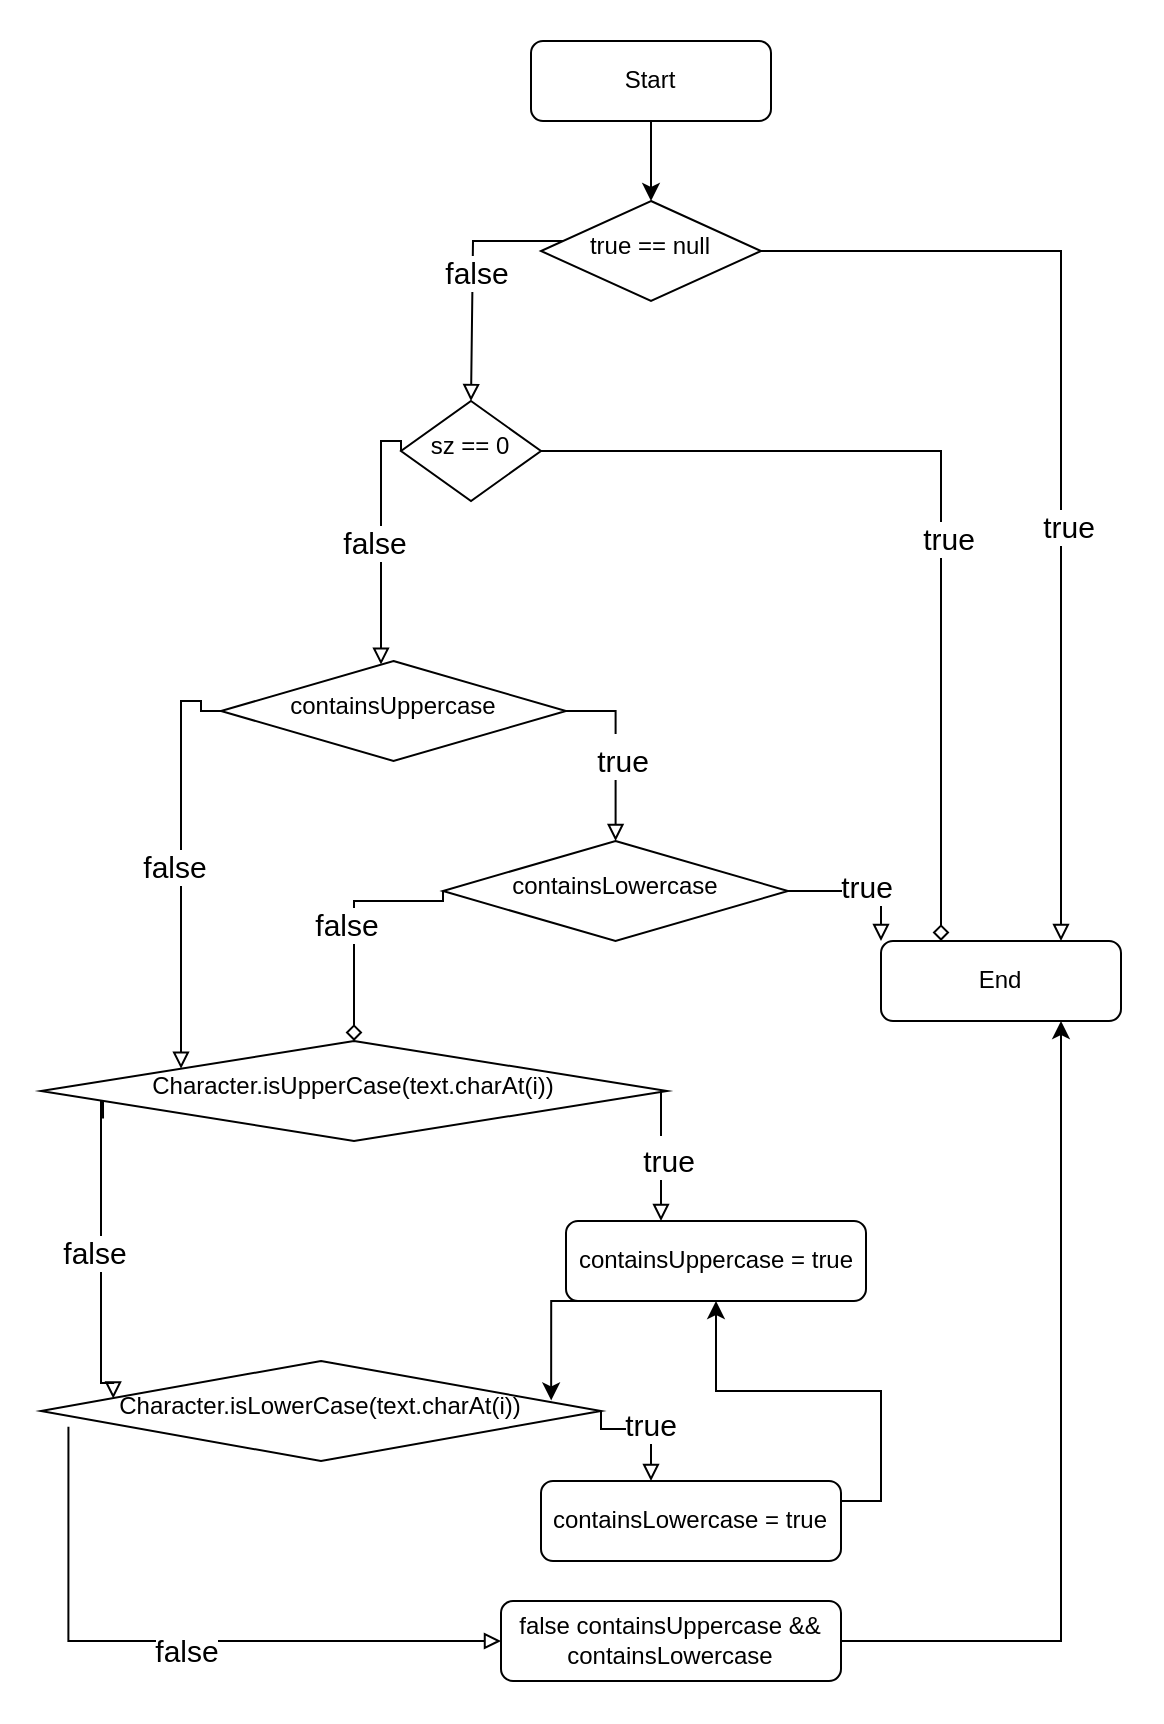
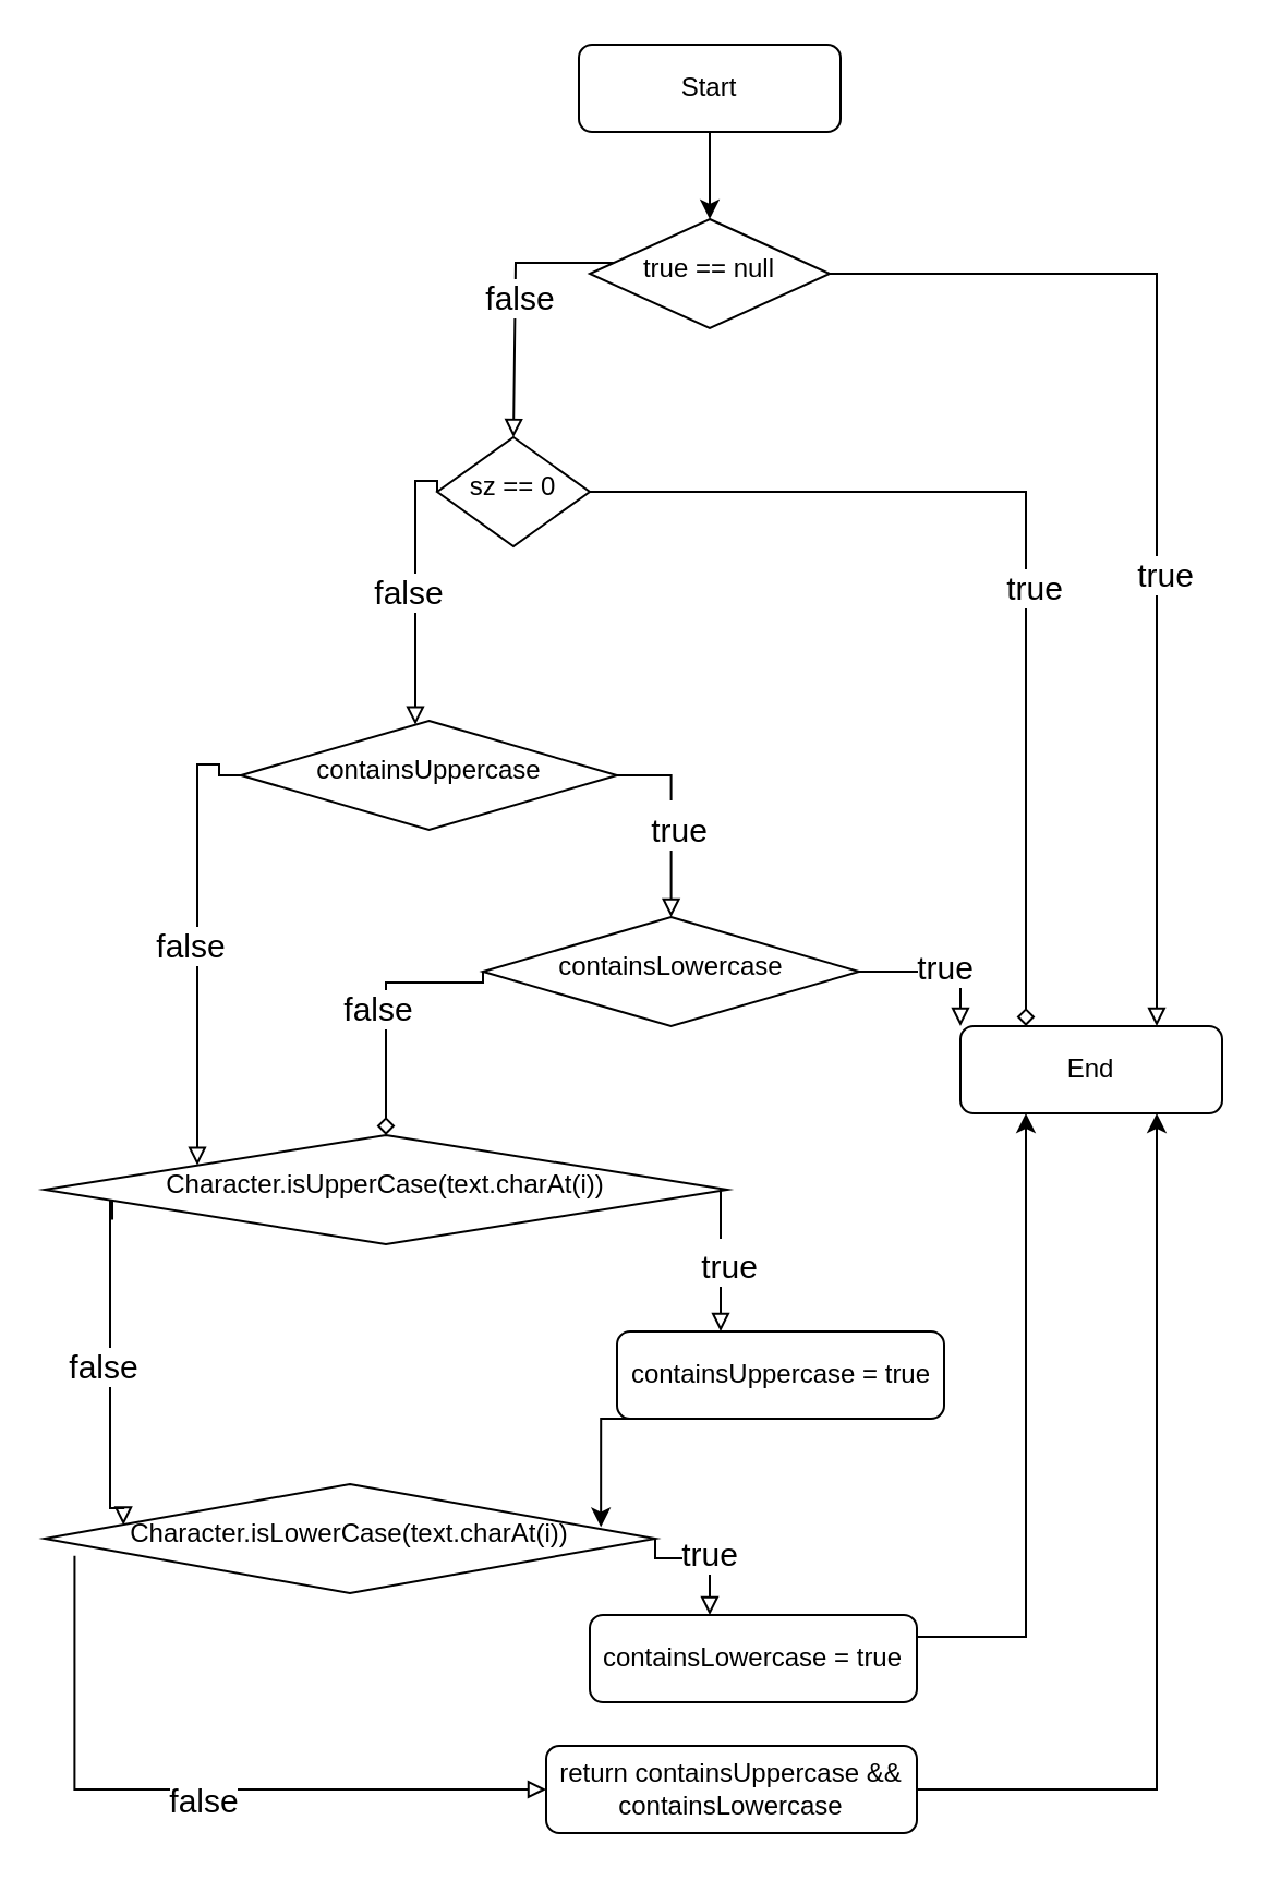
- <mxCell id="38" style="edgeStyle=orthogonalEdgeStyle;rounded=0;orthogonalLoop=1;jettySize=auto;html=1;exitX=1;exitY=0.25;exitDx=0;exitDy=0;" edge="1" parent="1" source="26" target="25"><mxGeometry relative="1" as="geometry"><mxPoint x="338" y="690" as="sourcePoint" /><mxPoint x="310" y="715" as="targetPoint" /></mxGeometry></mxCell>
+ <mxCell id="38" style="edgeStyle=orthogonalEdgeStyle;rounded=0;orthogonalLoop=1;jettySize=auto;html=1;entryX=0.25;entryY=1;entryDx=0;entryDy=0;exitX=1;exitY=0.25;exitDx=0;exitDy=0;" edge="1" parent="1" source="26" target="14"><mxGeometry relative="1" as="geometry"><mxPoint x="338" y="690" as="sourcePoint" /><mxPoint x="310" y="715" as="targetPoint" /></mxGeometry></mxCell>
- <mxCell id="39" value="false containsUppercase &amp;&amp; containsLowercase" style="rounded=1;whiteSpace=wrap;html=1;fontSize=12;glass=0;strokeWidth=1;shadow=0;" vertex="1" parent="1"><mxGeometry x="250" y="800" width="170" height="40" as="geometry" /></mxCell>
+ <mxCell id="39" value="return containsUppercase &amp;&amp; containsLowercase" style="rounded=1;whiteSpace=wrap;html=1;fontSize=12;glass=0;strokeWidth=1;shadow=0;" vertex="1" parent="1"><mxGeometry x="250" y="800" width="170" height="40" as="geometry" /></mxCell>
